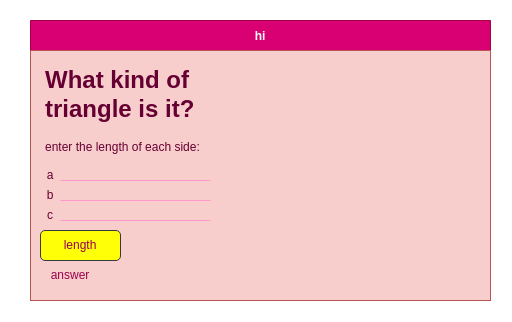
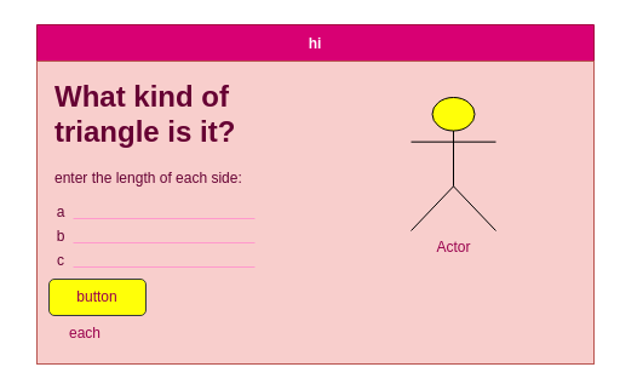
+ <mxCell id="13" value="Actor" style="shape=umlActor;verticalLabelPosition=bottom;verticalAlign=top;html=1;outlineConnect=0;fontColor=#99004D;fillColor=#FFFF08;" vertex="1" parent="1"><mxGeometry x="339" y="80" width="70" height="110" as="geometry" /></mxCell>
- <mxCell id="11" value="&lt;font color=&quot;#99004d&quot;&gt;length&lt;/font&gt;" style="rounded=1;whiteSpace=wrap;html=1;fillColor=#FFFF08;strokeColor=#36393d;" vertex="1" parent="1"><mxGeometry x="40" y="230" width="80" height="30" as="geometry" /></mxCell>
+ <mxCell id="11" value="&lt;font color=&quot;#99004d&quot;&gt;button&lt;/font&gt;" style="rounded=1;whiteSpace=wrap;html=1;fillColor=#FFFF08;strokeColor=#36393d;" vertex="1" parent="1"><mxGeometry x="40" y="230" width="80" height="30" as="geometry" /></mxCell>
- <mxCell id="12" value="answer" style="text;html=1;strokeColor=none;fillColor=none;align=center;verticalAlign=middle;whiteSpace=wrap;rounded=0;fontColor=#99004D;" vertex="1" parent="1"><mxGeometry x="40" y="260" width="60" height="30" as="geometry" /></mxCell>
+ <mxCell id="12" value="each" style="text;html=1;strokeColor=none;fillColor=none;align=center;verticalAlign=middle;whiteSpace=wrap;rounded=0;fontColor=#99004D;" vertex="1" parent="1"><mxGeometry x="40" y="260" width="60" height="30" as="geometry" /></mxCell>
